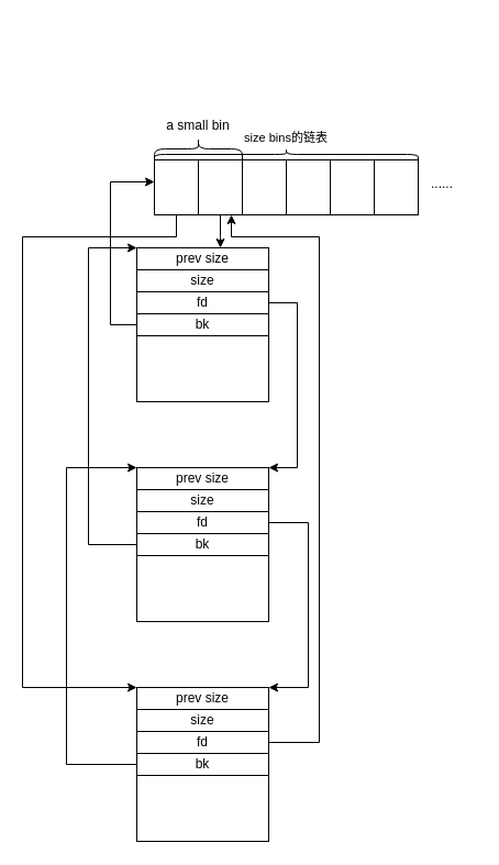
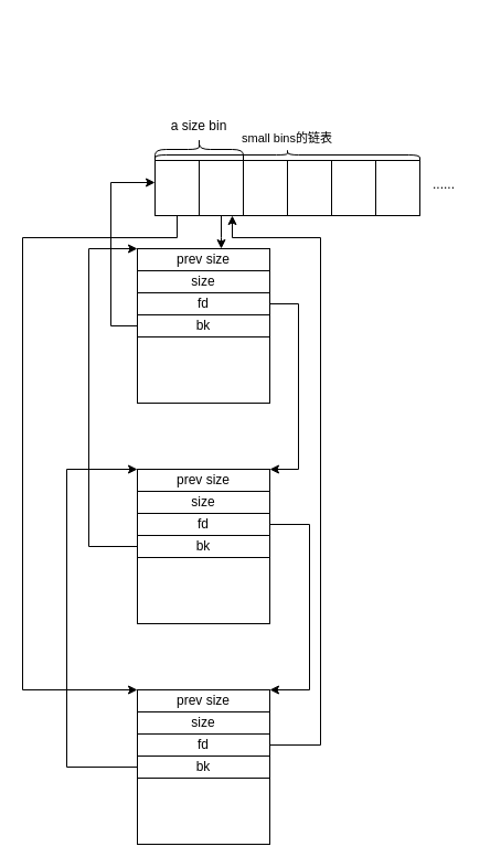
- <mxCell id="31" value="&lt;font style=&quot;font-size: 12px;&quot; face=&quot;Helvetica&quot;&gt;a small bin&lt;/font&gt;" style="text;html=1;strokeColor=none;fillColor=none;align=center;verticalAlign=middle;whiteSpace=wrap;rounded=0;fontSize=20;fontFamily=Architects Daughter;glass=0;" vertex="1" parent="1"><mxGeometry x="120" y="95" width="120" height="30" as="geometry" /></mxCell>
+ <mxCell id="31" value="&lt;font style=&quot;font-size: 12px;&quot; face=&quot;Helvetica&quot;&gt;a size bin&lt;/font&gt;" style="text;html=1;strokeColor=none;fillColor=none;align=center;verticalAlign=middle;whiteSpace=wrap;rounded=0;fontSize=20;fontFamily=Architects Daughter;glass=0;" vertex="1" parent="1"><mxGeometry x="120" y="95" width="120" height="30" as="geometry" /></mxCell>
- <mxCell id="34" value="&lt;font style=&quot;font-size: 11px;&quot;&gt;size bins的链表&lt;/font&gt;" style="text;html=1;strokeColor=none;fillColor=none;align=center;verticalAlign=middle;whiteSpace=wrap;rounded=0;fontSize=9;" vertex="1" parent="1"><mxGeometry x="210" y="115" width="100" height="20" as="geometry" /></mxCell>
+ <mxCell id="34" value="&lt;font style=&quot;font-size: 11px;&quot;&gt;small bins的链表&lt;/font&gt;" style="text;html=1;strokeColor=none;fillColor=none;align=center;verticalAlign=middle;whiteSpace=wrap;rounded=0;fontSize=9;" vertex="1" parent="1"><mxGeometry x="210" y="115" width="100" height="20" as="geometry" /></mxCell>
